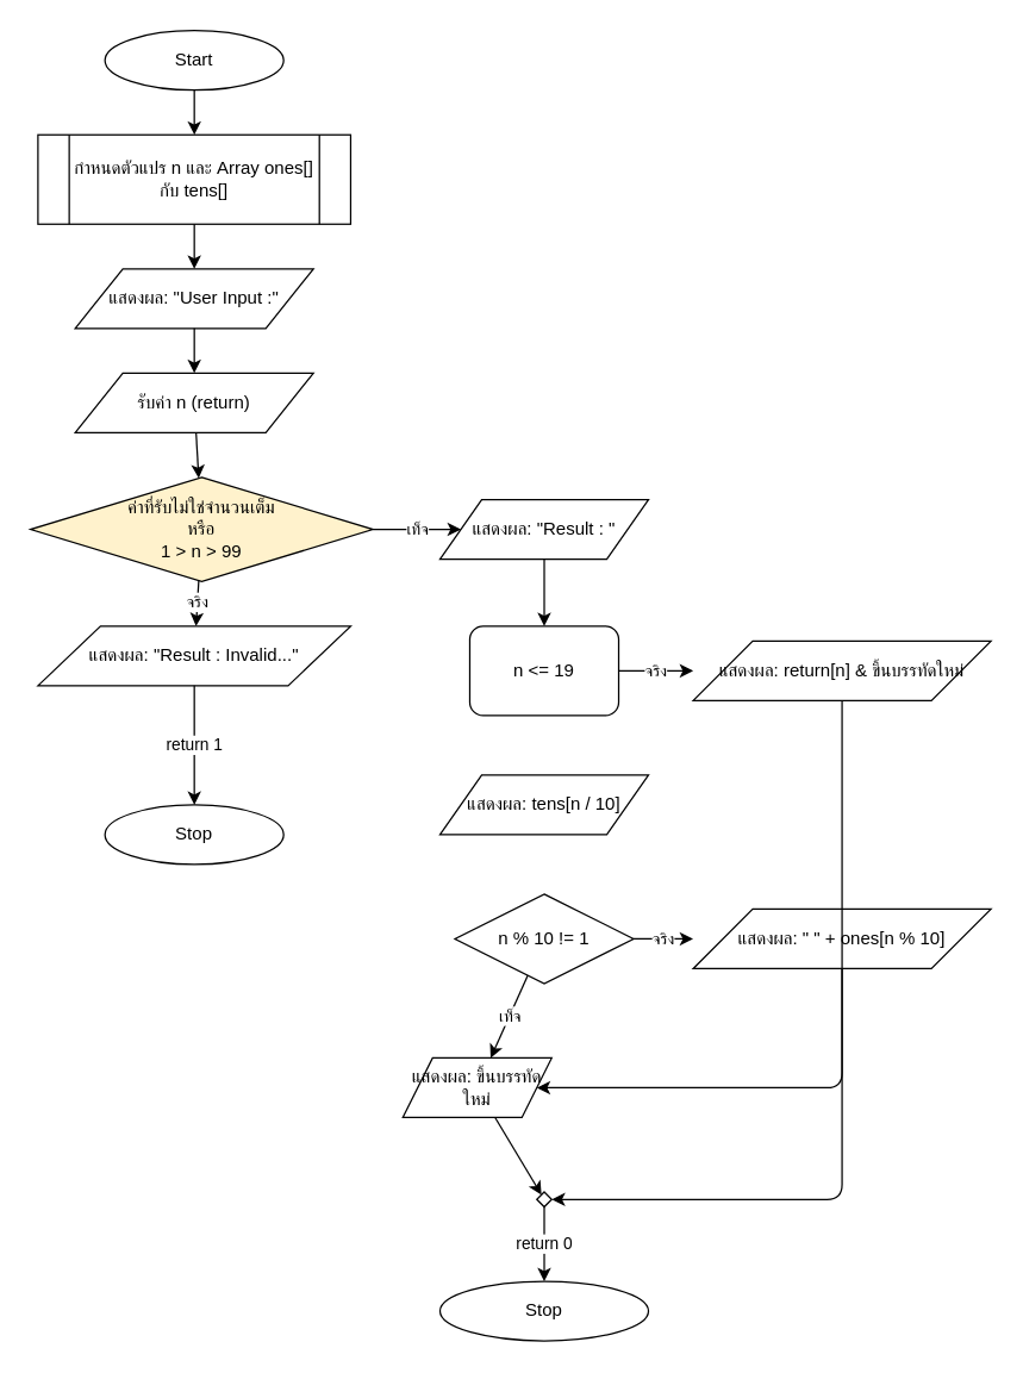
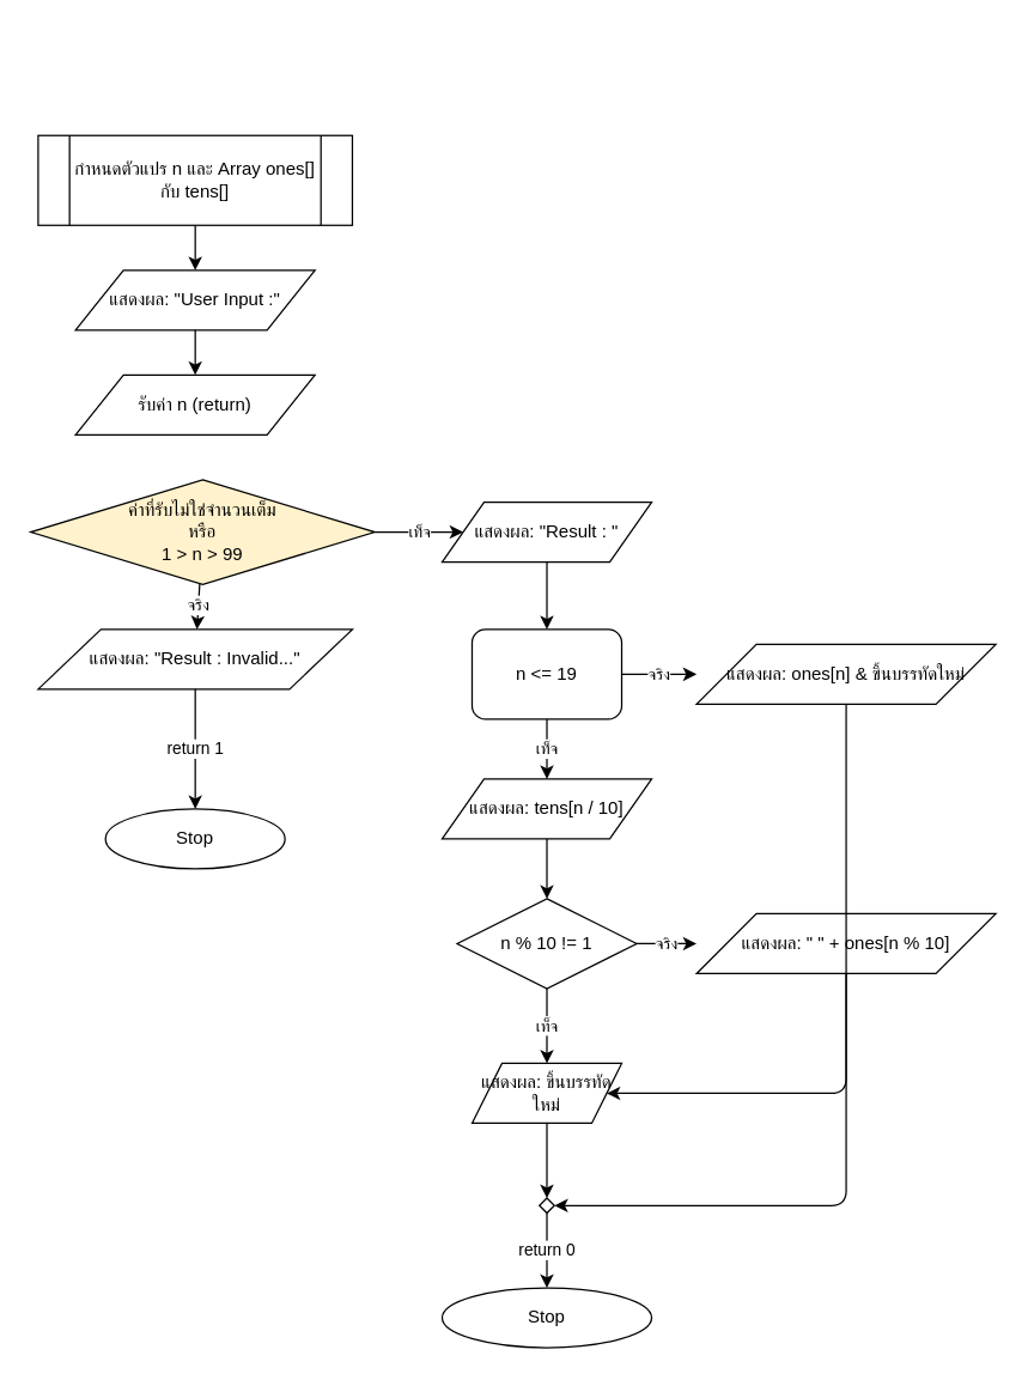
- <mxCell id="2" value="Start" style="ellipse;whiteSpace=wrap;html=1;" vertex="1" parent="1"><mxGeometry x="70" y="20" width="120" height="40" as="geometry" /></mxCell>
- <mxCell id="4" value="" style="endArrow=classic;html=1;entryDx=0;entryDy=0;" edge="1" parent="1" source="2" target="3"><mxGeometry width="50" height="50" relative="1" as="geometry"><mxPoint x="130" y="60" as="sourcePoint" /><mxPoint x="130" y="90" as="targetPoint" /></mxGeometry></mxCell>
- <mxCell id="10" value="" style="endArrow=classic;html=1;entryDx=0;entryDy=0;" edge="1" parent="1" source="7" target="9"><mxGeometry width="50" height="50" relative="1" as="geometry"><mxPoint x="130" y="290" as="sourcePoint" /><mxPoint x="130" y="320" as="targetPoint" /></mxGeometry></mxCell>
- <mxCell id="19" value="แสดงผล: return[n] &amp; ขึ้นบรรทัดใหม่" style="shape=parallelogram;perimeter=parallelogramPerimeter;whiteSpace=wrap;html=1;" vertex="1" parent="1"><mxGeometry x="465" y="430" width="200" height="40" as="geometry" /></mxCell>
+ <mxCell id="19" value="แสดงผล: ones[n] &amp; ขึ้นบรรทัดใหม่" style="shape=parallelogram;perimeter=parallelogramPerimeter;whiteSpace=wrap;html=1;" vertex="1" parent="1"><mxGeometry x="465" y="430" width="200" height="40" as="geometry" /></mxCell>
+ <mxCell id="22" value="เท็จ" style="endArrow=classic;html=1;entryDx=0;entryDy=0;" edge="1" parent="1" source="17" target="21"><mxGeometry width="50" height="50" relative="1" as="geometry"><mxPoint x="365" y="480" as="sourcePoint" /><mxPoint x="365" y="520" as="targetPoint" /></mxGeometry></mxCell>
+ <mxCell id="24" value="" style="endArrow=classic;html=1;entryDx=0;entryDy=0;" edge="1" parent="1" source="21" target="23"><mxGeometry width="50" height="50" relative="1" as="geometry"><mxPoint x="365" y="560" as="sourcePoint" /><mxPoint x="365" y="600" as="targetPoint" /></mxGeometry></mxCell>
- <mxCell id="27" value="แสดงผล: ขึ้นบรรทัดใหม่" style="shape=parallelogram;perimeter=parallelogramPerimeter;whiteSpace=wrap;html=1;" vertex="1" parent="1"><mxGeometry x="270" y="710" width="100" height="40" as="geometry" /></mxCell>
+ <mxCell id="27" value="แสดงผล: ขึ้นบรรทัดใหม่" style="shape=parallelogram;perimeter=parallelogramPerimeter;whiteSpace=wrap;html=1;" vertex="1" parent="1"><mxGeometry x="315" y="710" width="100" height="40" as="geometry" /></mxCell>
